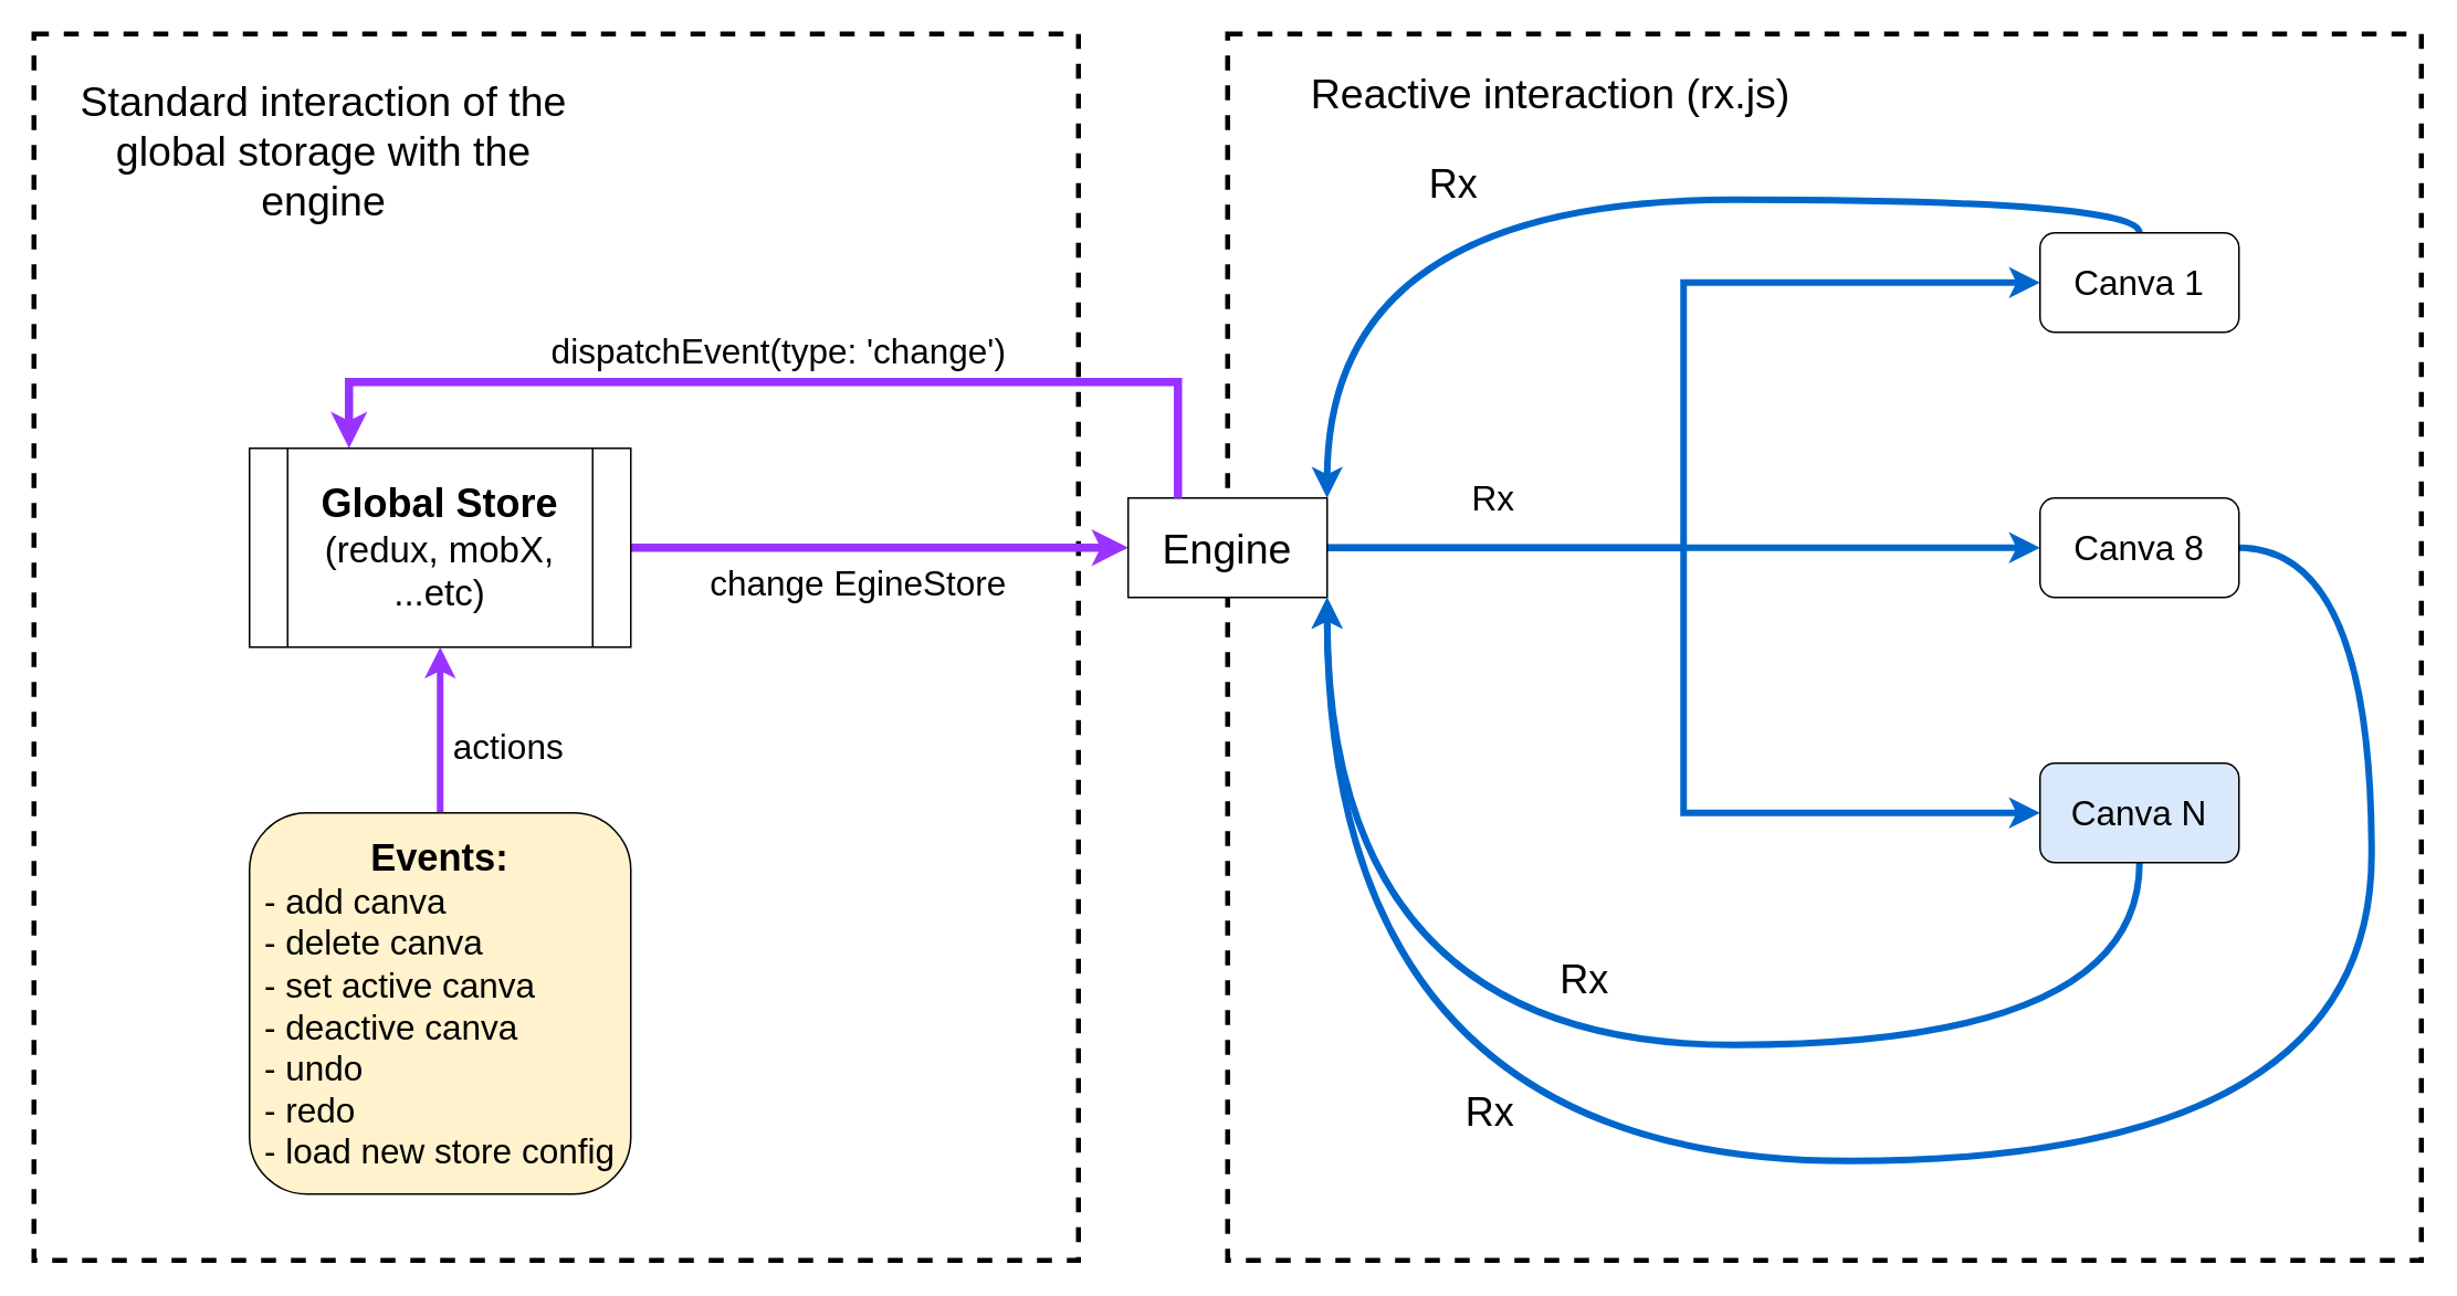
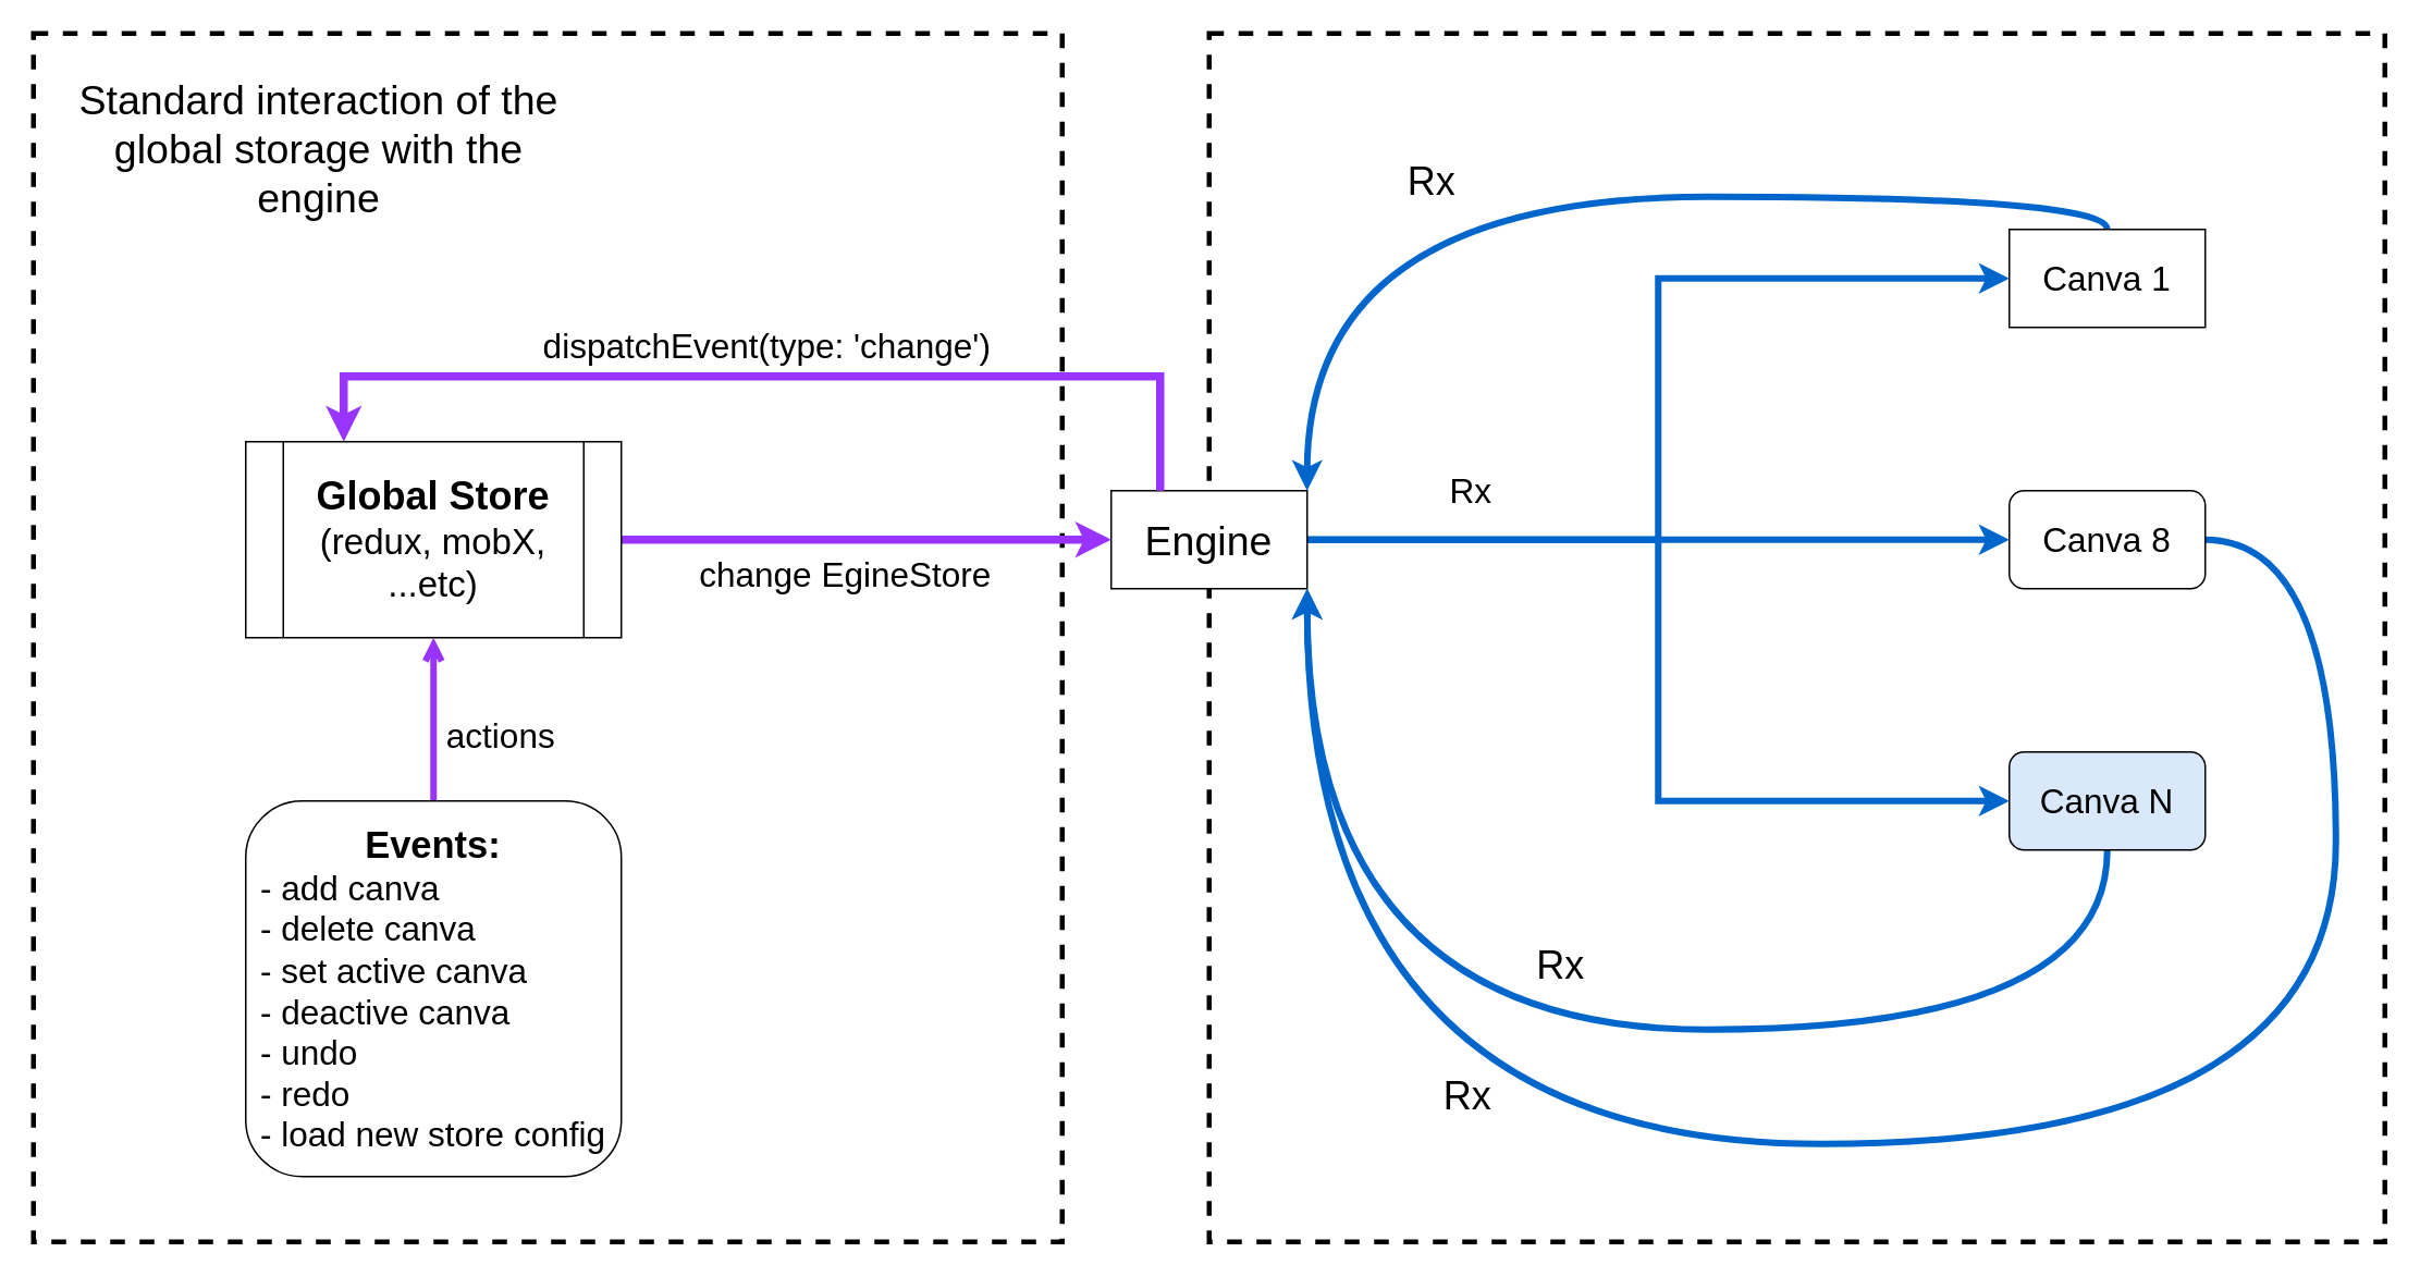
- <mxCell id="25" value="Reactive interaction (rx.js)" style="text;html=1;strokeColor=none;fillColor=none;align=center;verticalAlign=middle;whiteSpace=wrap;rounded=0;dashed=1;fontSize=25;" vertex="1" parent="1"><mxGeometry x="770" y="40" width="330" height="30" as="geometry" /></mxCell>
- <mxCell id="12" value="Canva 1" style="rounded=1;whiteSpace=wrap;html=1;fontSize=21;" parent="1" vertex="1"><mxGeometry x="1230" y="140" width="120" height="60" as="geometry" /></mxCell>
+ <mxCell id="12" value="Canva 1" style="whiteSpace=wrap;html=1;fontSize=21;rounded=0;" parent="1" vertex="1"><mxGeometry x="1230" y="140" width="120" height="60" as="geometry" /></mxCell>
- <mxCell id="22" style="edgeStyle=none;html=1;entryX=0.5;entryY=1;entryDx=0;entryDy=0;strokeColor=#9933FF;strokeWidth=4;" edge="1" parent="1" source="24" target="21"><mxGeometry relative="1" as="geometry" /></mxCell>
+ <mxCell id="22" style="edgeStyle=none;html=1;entryX=0.5;entryY=1;entryDx=0;entryDy=0;strokeColor=#9933FF;strokeWidth=4;endArrow=open;" edge="1" parent="1" source="24" target="21"><mxGeometry relative="1" as="geometry" /></mxCell>
- <mxCell id="24" value="&lt;font&gt;&lt;font&gt;&lt;b&gt;&lt;font style=&quot;font-size: 23px&quot;&gt;Events:&lt;/font&gt;&lt;/b&gt;&lt;br&gt;&lt;div style=&quot;text-align: left&quot;&gt;&lt;span style=&quot;font-size: 21px&quot;&gt;- add canva&lt;/span&gt;&lt;/div&gt;&lt;span style=&quot;font-size: 21px&quot;&gt;&lt;div style=&quot;text-align: left&quot;&gt;&lt;span&gt;- delete canva&lt;/span&gt;&lt;/div&gt;&lt;/span&gt;&lt;span style=&quot;font-size: 21px&quot;&gt;&lt;div style=&quot;text-align: left&quot;&gt;&lt;span&gt;- set active canva&amp;nbsp;&lt;/span&gt;&lt;/div&gt;&lt;/span&gt;&lt;/font&gt;&lt;font style=&quot;font-size: 21px&quot;&gt;&lt;div style=&quot;text-align: left&quot;&gt;&lt;span&gt;- deactive canva&lt;/span&gt;&lt;/div&gt;&lt;div style=&quot;text-align: left&quot;&gt;&lt;span&gt;- undo&lt;/span&gt;&lt;/div&gt;&lt;div style=&quot;text-align: left&quot;&gt;&lt;span&gt;- redo&lt;/span&gt;&lt;/div&gt;&lt;div style=&quot;text-align: left&quot;&gt;&lt;span&gt;- load new store config&lt;/span&gt;&lt;/div&gt;&lt;/font&gt;&lt;/font&gt;" style="rounded=1;whiteSpace=wrap;html=1;fillColor=#fff2cc;" vertex="1" parent="1"><mxGeometry x="150" y="490" width="230" height="230" as="geometry" /></mxCell>
+ <mxCell id="24" value="&lt;font&gt;&lt;font&gt;&lt;b&gt;&lt;font style=&quot;font-size: 23px&quot;&gt;Events:&lt;/font&gt;&lt;/b&gt;&lt;br&gt;&lt;div style=&quot;text-align: left&quot;&gt;&lt;span style=&quot;font-size: 21px&quot;&gt;- add canva&lt;/span&gt;&lt;/div&gt;&lt;span style=&quot;font-size: 21px&quot;&gt;&lt;div style=&quot;text-align: left&quot;&gt;&lt;span&gt;- delete canva&lt;/span&gt;&lt;/div&gt;&lt;/span&gt;&lt;span style=&quot;font-size: 21px&quot;&gt;&lt;div style=&quot;text-align: left&quot;&gt;&lt;span&gt;- set active canva&amp;nbsp;&lt;/span&gt;&lt;/div&gt;&lt;/span&gt;&lt;/font&gt;&lt;font style=&quot;font-size: 21px&quot;&gt;&lt;div style=&quot;text-align: left&quot;&gt;&lt;span&gt;- deactive canva&lt;/span&gt;&lt;/div&gt;&lt;div style=&quot;text-align: left&quot;&gt;&lt;span&gt;- undo&lt;/span&gt;&lt;/div&gt;&lt;div style=&quot;text-align: left&quot;&gt;&lt;span&gt;- redo&lt;/span&gt;&lt;/div&gt;&lt;div style=&quot;text-align: left&quot;&gt;&lt;span&gt;- load new store config&lt;/span&gt;&lt;/div&gt;&lt;/font&gt;&lt;/font&gt;" style="rounded=1;whiteSpace=wrap;html=1;" vertex="1" parent="1"><mxGeometry x="150" y="490" width="230" height="230" as="geometry" /></mxCell>
